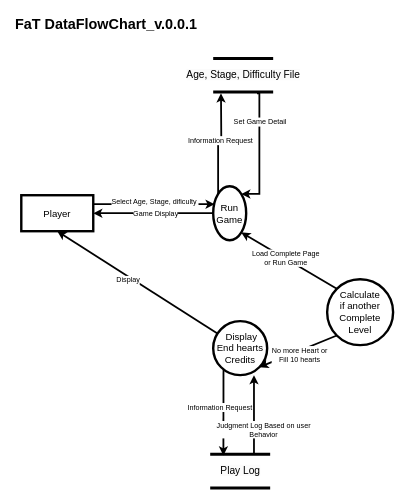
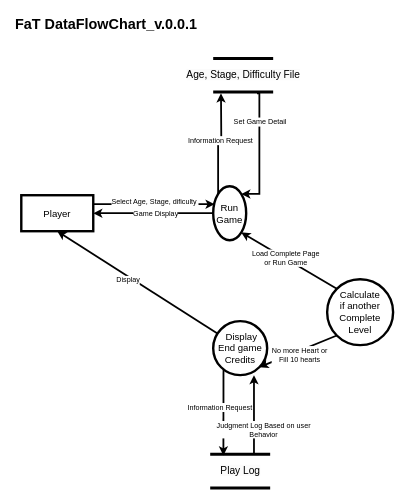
- <mxCell id="14" value="&lt;span style=&quot;font-size: 16px;&quot;&gt;&amp;nbsp;Display End hearts Credits&lt;/span&gt;" style="ellipse;whiteSpace=wrap;html=1;aspect=fixed;rounded=0;strokeColor=default;strokeWidth=4;fontFamily=Helvetica;fontSize=12;fontColor=default;fillColor=none;" parent="1" vertex="1"><mxGeometry x="355" y="535" width="90" height="90" as="geometry" /></mxCell>
+ <mxCell id="14" value="&lt;span style=&quot;font-size: 16px;&quot;&gt;&amp;nbsp;Display End game Credits&lt;/span&gt;" style="ellipse;whiteSpace=wrap;html=1;aspect=fixed;rounded=0;strokeColor=default;strokeWidth=4;fontFamily=Helvetica;fontSize=12;fontColor=default;fillColor=none;" parent="1" vertex="1"><mxGeometry x="355" y="535" width="90" height="90" as="geometry" /></mxCell>
